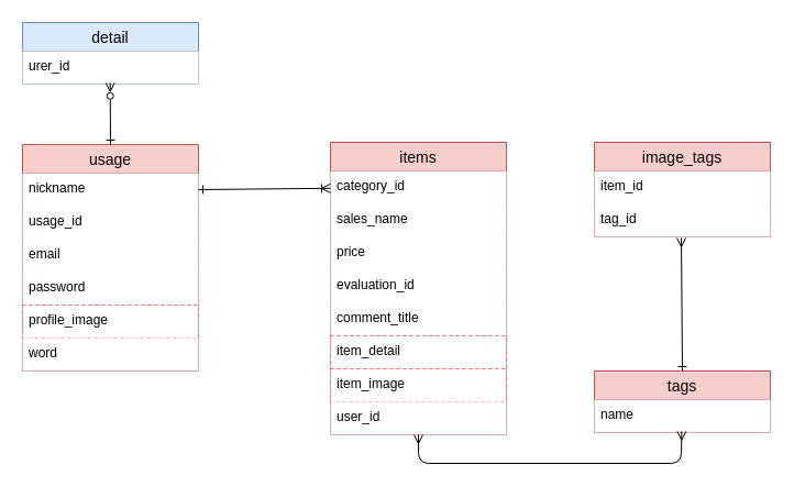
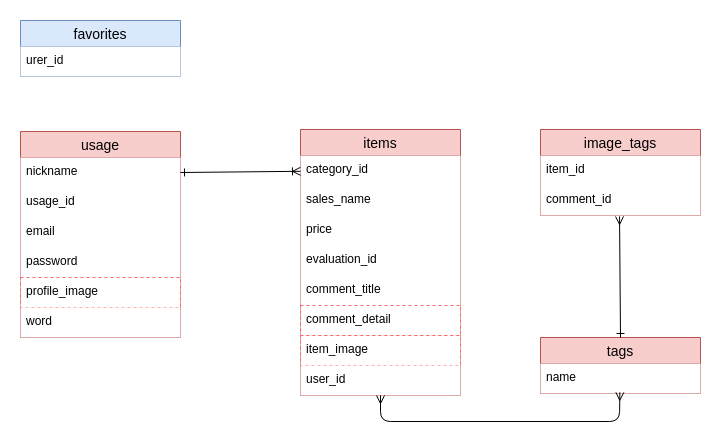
- <mxCell id="18" value="detail" style="swimlane;fontStyle=0;childLayout=stackLayout;horizontal=1;startSize=26;horizontalStack=0;resizeParent=1;resizeParentMax=0;resizeLast=0;collapsible=1;marginBottom=0;align=center;fontSize=14;labelBackgroundColor=none;strokeColor=#6c8ebf;strokeWidth=1;fillColor=#dae8fc;" parent="1" vertex="1"><mxGeometry x="20" y="20" width="160" height="56" as="geometry" /></mxCell>
+ <mxCell id="18" value="favorites" style="swimlane;fontStyle=0;childLayout=stackLayout;horizontal=1;startSize=26;horizontalStack=0;resizeParent=1;resizeParentMax=0;resizeLast=0;collapsible=1;marginBottom=0;align=center;fontSize=14;labelBackgroundColor=none;strokeColor=#6c8ebf;strokeWidth=1;fillColor=#dae8fc;" parent="1" vertex="1"><mxGeometry x="20" y="20" width="160" height="56" as="geometry" /></mxCell>
- <mxCell id="21" style="edgeStyle=none;html=1;startArrow=ERone;startFill=0;endArrow=ERzeroToMany;endFill=0;exitX=0.5;exitY=0;exitDx=0;exitDy=0;entryX=0.498;entryY=0.959;entryDx=0;entryDy=0;entryPerimeter=0;" parent="1" source="11" target="19" edge="1"><mxGeometry relative="1" as="geometry"><Array as="points" /><mxPoint x="110" y="321" as="sourcePoint" /></mxGeometry></mxCell>
- <mxCell id="24" value="tag_id" style="text;strokeColor=none;fillColor=default;spacingLeft=4;spacingRight=4;overflow=hidden;rotatable=0;points=[[0,0.5],[1,0.5]];portConstraint=eastwest;fontSize=12;" parent="22" vertex="1"><mxGeometry y="56" width="160" height="30" as="geometry" /></mxCell>
+ <mxCell id="24" value="comment_id" style="text;strokeColor=none;fillColor=default;spacingLeft=4;spacingRight=4;overflow=hidden;rotatable=0;points=[[0,0.5],[1,0.5]];portConstraint=eastwest;fontSize=12;" parent="22" vertex="1"><mxGeometry y="56" width="160" height="30" as="geometry" /></mxCell>
- <mxCell id="8" value="item_detail" style="text;strokeColor=#FF6666;fillColor=default;spacingLeft=4;spacingRight=4;overflow=hidden;rotatable=0;points=[[0,0.5],[1,0.5]];portConstraint=eastwest;fontSize=12;labelBackgroundColor=none;dashed=1;" parent="2" vertex="1"><mxGeometry y="176" width="160" height="30" as="geometry" /></mxCell>
+ <mxCell id="8" value="comment_detail" style="text;strokeColor=#FF6666;fillColor=default;spacingLeft=4;spacingRight=4;overflow=hidden;rotatable=0;points=[[0,0.5],[1,0.5]];portConstraint=eastwest;fontSize=12;labelBackgroundColor=none;dashed=1;" parent="2" vertex="1"><mxGeometry y="176" width="160" height="30" as="geometry" /></mxCell>
